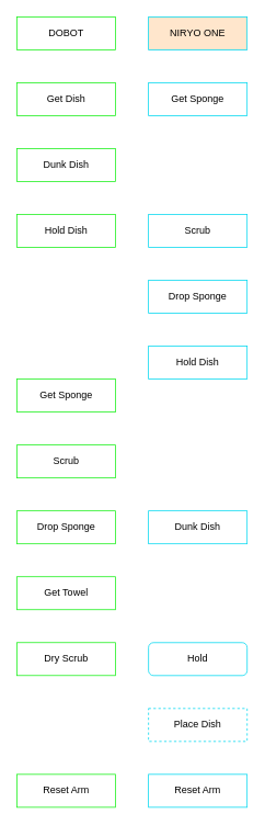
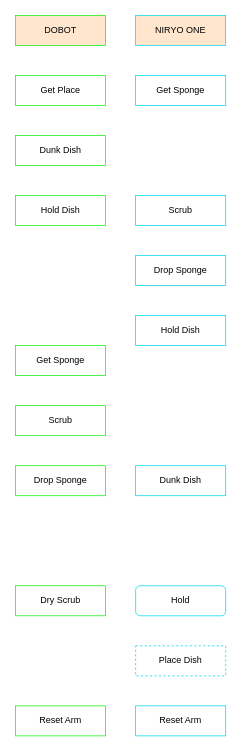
- <mxCell id="20" value="DOBOT" style="rounded=0;whiteSpace=wrap;html=1;strokeColor=#16F016;" vertex="1" parent="1"><mxGeometry x="20" width="120" height="40" as="geometry" y="20" /></mxCell>
+ <mxCell id="20" value="DOBOT" style="rounded=0;whiteSpace=wrap;html=1;strokeColor=#16F016;fillColor=#ffe6cc;" vertex="1" parent="1"><mxGeometry x="20" width="120" height="40" as="geometry" y="20" /></mxCell>
- <mxCell id="2" value="Get Dish" style="rounded=0;whiteSpace=wrap;html=1;strokeColor=#16F016;" vertex="1" parent="1"><mxGeometry x="20" y="100" width="120" height="40" as="geometry" /></mxCell>
+ <mxCell id="2" value="Get Place" style="rounded=0;whiteSpace=wrap;html=1;strokeColor=#16F016;" vertex="1" parent="1"><mxGeometry x="20" y="100" width="120" height="40" as="geometry" /></mxCell>
- <mxCell id="14" value="Get Towel" style="rounded=0;whiteSpace=wrap;html=1;strokeColor=#16F016;" vertex="1" parent="1"><mxGeometry x="20" y="700" width="120" height="40" as="geometry" /></mxCell>
